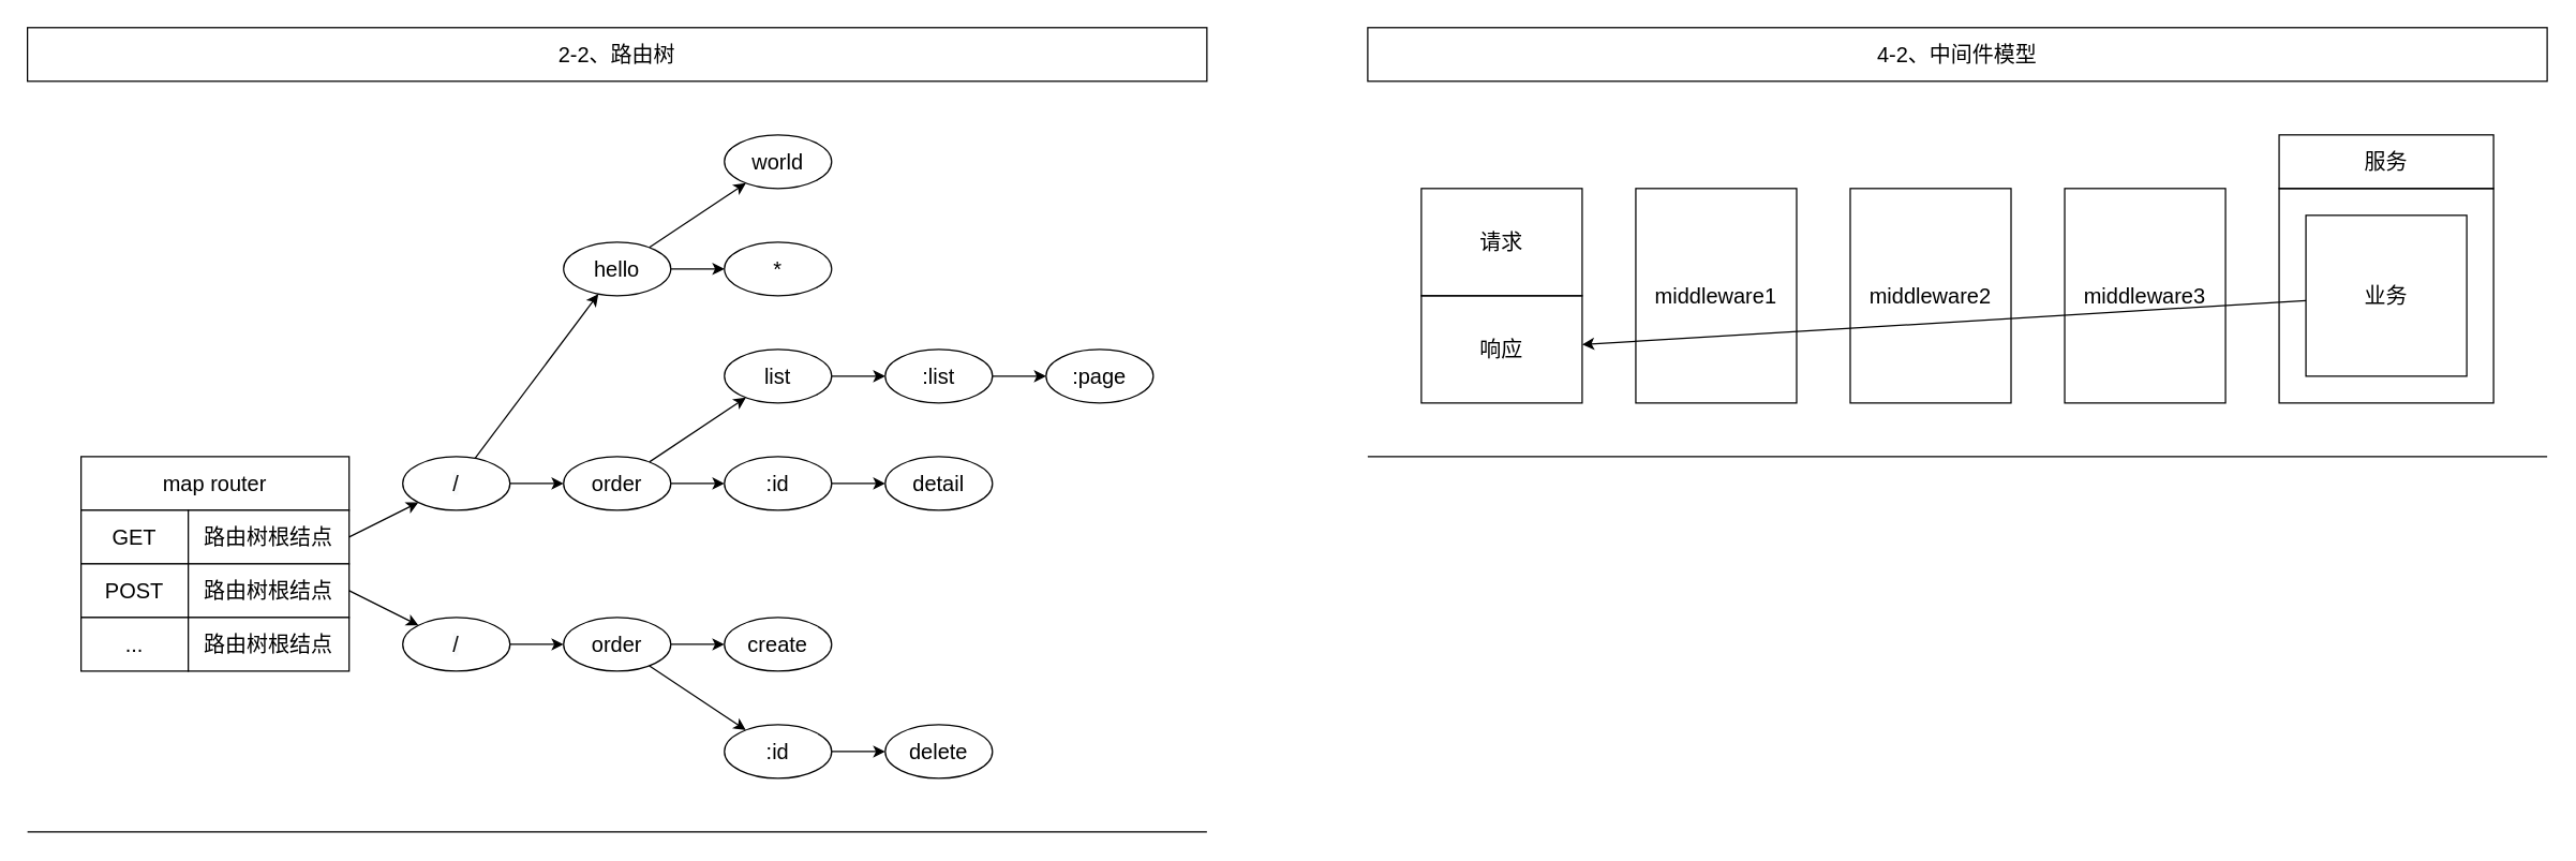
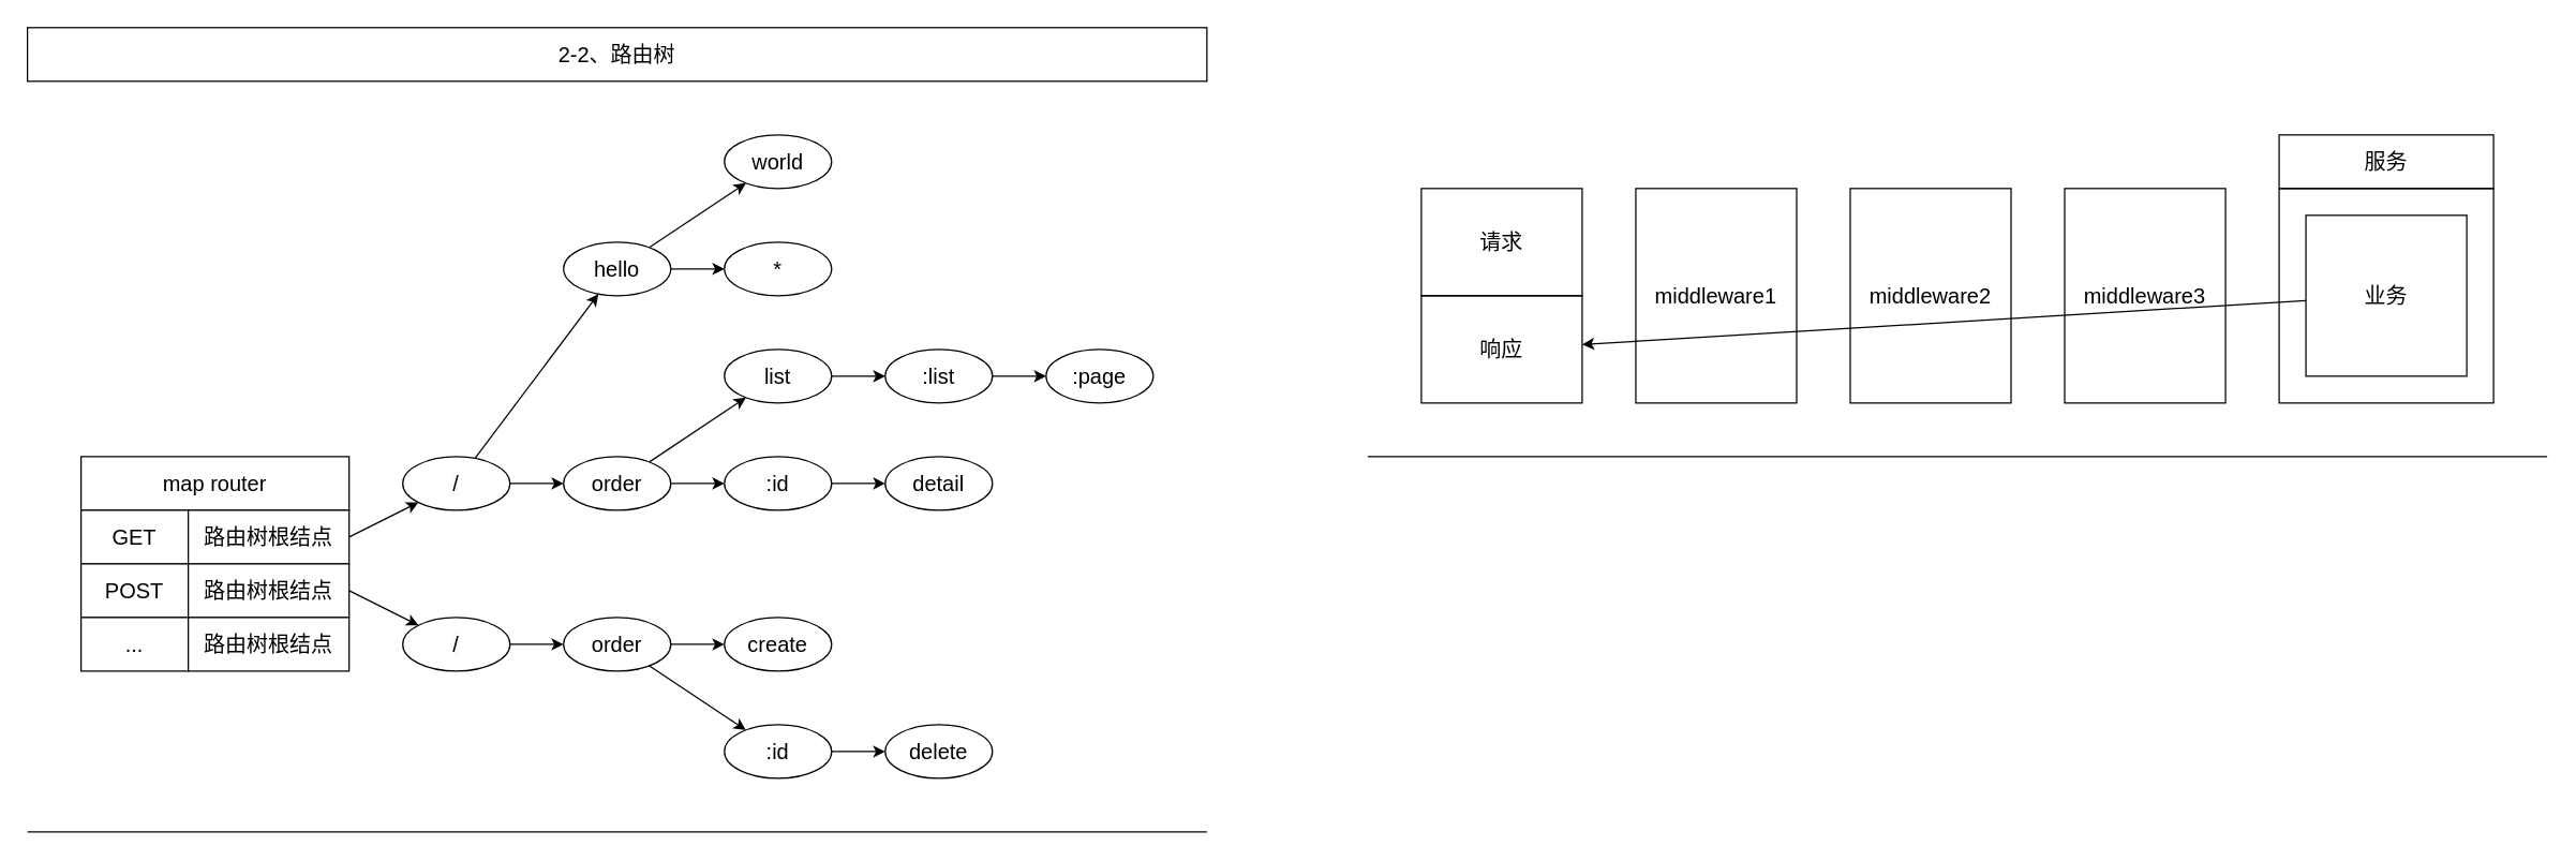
- <mxCell id="42" value="4-2、中间件模型" style="rounded=0;whiteSpace=wrap;html=1;fontSize=16;fontColor=default;strokeColor=default;" vertex="1" parent="1"><mxGeometry x="1020" width="880" height="40" as="geometry" y="20" /></mxCell>
